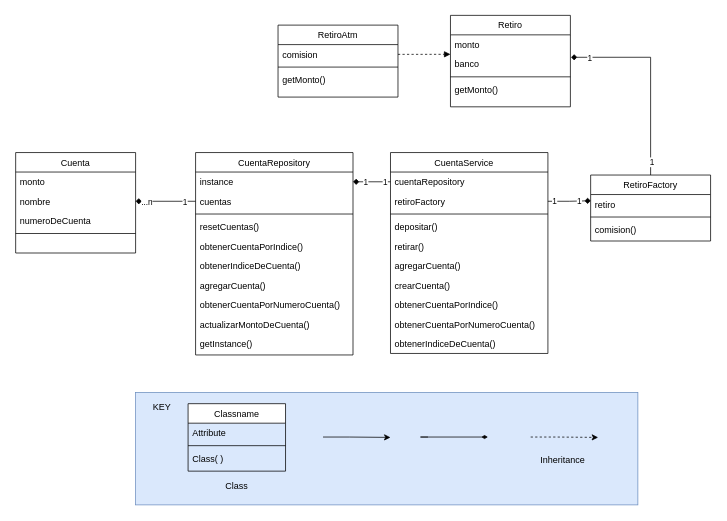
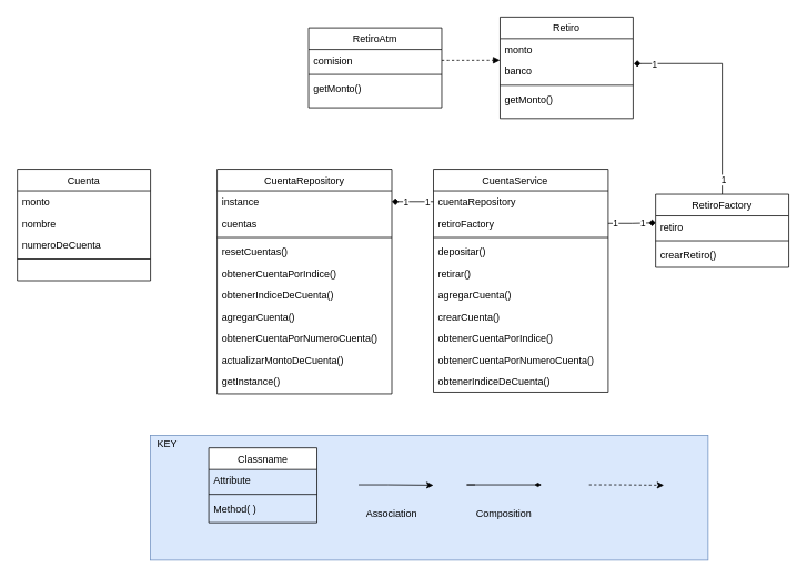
- <mxCell id="61" style="edgeStyle=orthogonalEdgeStyle;rounded=0;orthogonalLoop=1;jettySize=auto;html=1;exitX=0;exitY=0.5;exitDx=0;exitDy=0;endArrow=diamond;endFill=1;" edge="1" parent="1" source="38" target="13"><mxGeometry relative="1" as="geometry" /></mxCell>
- <mxCell id="62" value="1" style="edgeLabel;html=1;align=center;verticalAlign=middle;resizable=0;points=[];" vertex="1" connectable="0" parent="61"><mxGeometry x="-0.625" relative="1" as="geometry"><mxPoint as="offset" /></mxGeometry></mxCell>
- <mxCell id="63" value="...n" style="edgeLabel;html=1;align=center;verticalAlign=middle;resizable=0;points=[];" vertex="1" connectable="0" parent="61"><mxGeometry x="0.649" relative="1" as="geometry"><mxPoint as="offset" /></mxGeometry></mxCell>
- <mxCell id="22" value="comision()" style="text;align=left;verticalAlign=top;spacingLeft=4;spacingRight=4;overflow=hidden;rotatable=0;points=[[0,0.5],[1,0.5]];portConstraint=eastwest;" parent="19" vertex="1"><mxGeometry y="60" width="160" height="26" as="geometry" /></mxCell>
+ <mxCell id="22" value="crearRetiro()" style="text;align=left;verticalAlign=top;spacingLeft=4;spacingRight=4;overflow=hidden;rotatable=0;points=[[0,0.5],[1,0.5]];portConstraint=eastwest;" parent="19" vertex="1"><mxGeometry y="60" width="160" height="26" as="geometry" /></mxCell>
- <mxCell id="24" value="KEY" style="text;html=1;align=center;verticalAlign=middle;resizable=0;points=[];autosize=1;strokeColor=none;fillColor=none;" parent="1" vertex="1"><mxGeometry x="195" y="533" width="40" height="20" as="geometry" /></mxCell>
+ <mxCell id="24" value="KEY" style="text;html=1;align=center;verticalAlign=middle;resizable=0;points=[];autosize=1;strokeColor=none;fillColor=none;" parent="1" vertex="1"><mxGeometry x="180" y="523" width="40" height="20" as="geometry" /></mxCell>
- <mxCell id="28" value="Class( )" style="text;align=left;verticalAlign=top;spacingLeft=4;spacingRight=4;overflow=hidden;rotatable=0;points=[[0,0.5],[1,0.5]];portConstraint=eastwest;rounded=0;shadow=0;html=0;" parent="25" vertex="1"><mxGeometry y="60" width="130" height="26" as="geometry" /></mxCell>
+ <mxCell id="28" value="Method( )" style="text;align=left;verticalAlign=top;spacingLeft=4;spacingRight=4;overflow=hidden;rotatable=0;points=[[0,0.5],[1,0.5]];portConstraint=eastwest;rounded=0;shadow=0;html=0;" parent="25" vertex="1"><mxGeometry y="60" width="130" height="26" as="geometry" /></mxCell>
- <mxCell id="35" value="Inheritance" style="text;html=1;strokeColor=none;fillColor=none;align=center;verticalAlign=middle;whiteSpace=wrap;rounded=0;" parent="1" vertex="1"><mxGeometry x="715" y="598" width="70" height="30" as="geometry" /></mxCell>
+ <mxCell id="31" value="Association" style="text;html=1;strokeColor=none;fillColor=none;align=center;verticalAlign=middle;whiteSpace=wrap;rounded=0;" parent="1" vertex="1"><mxGeometry x="440" y="603" width="60" height="30" as="geometry" /></mxCell>
+ <mxCell id="33" value="Composition" style="text;html=1;strokeColor=none;fillColor=none;align=center;verticalAlign=middle;whiteSpace=wrap;rounded=0;" parent="1" vertex="1"><mxGeometry x="570" y="603" width="70" height="30" as="geometry" /></mxCell>
- <mxCell id="29" value="Class" style="text;html=1;strokeColor=none;fillColor=none;align=center;verticalAlign=middle;whiteSpace=wrap;rounded=0;" parent="1" vertex="1"><mxGeometry x="285" y="633" width="60" height="30" as="geometry" /></mxCell>
